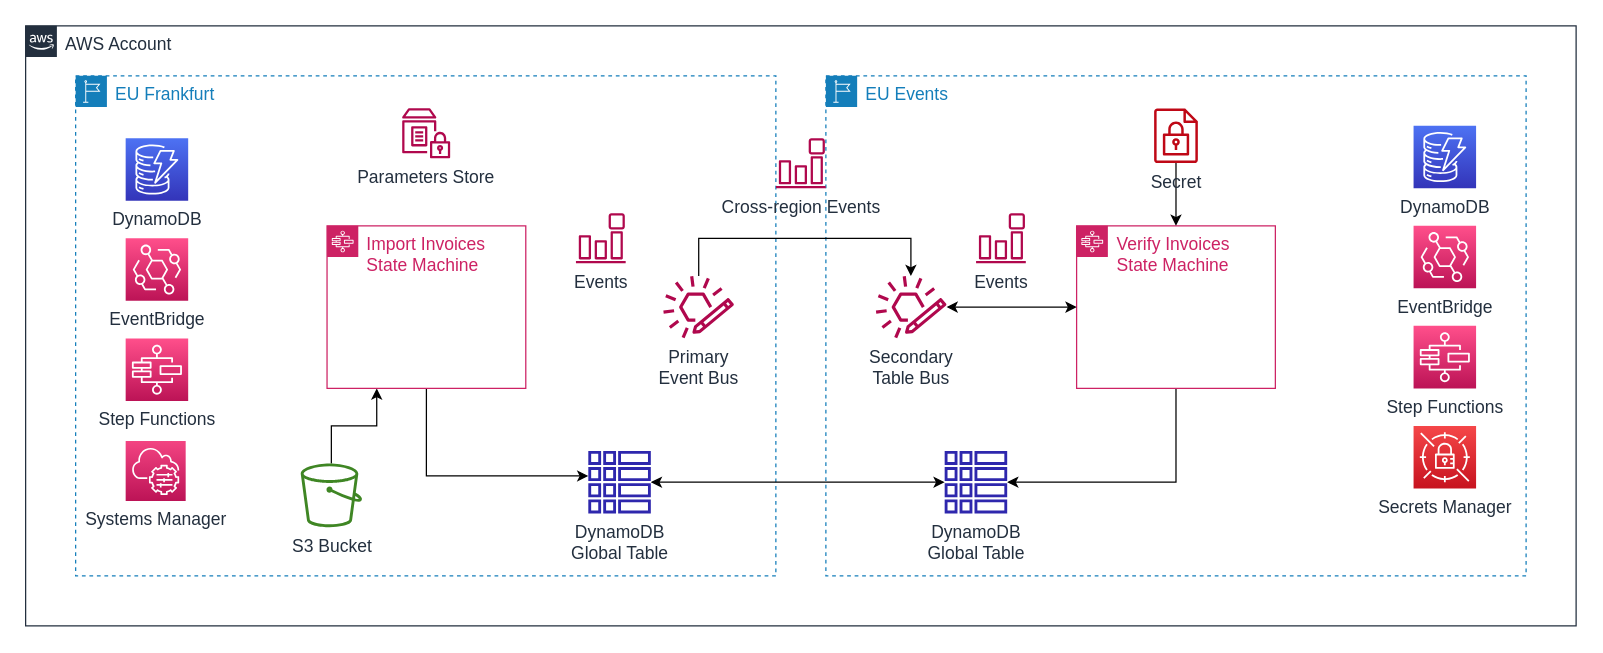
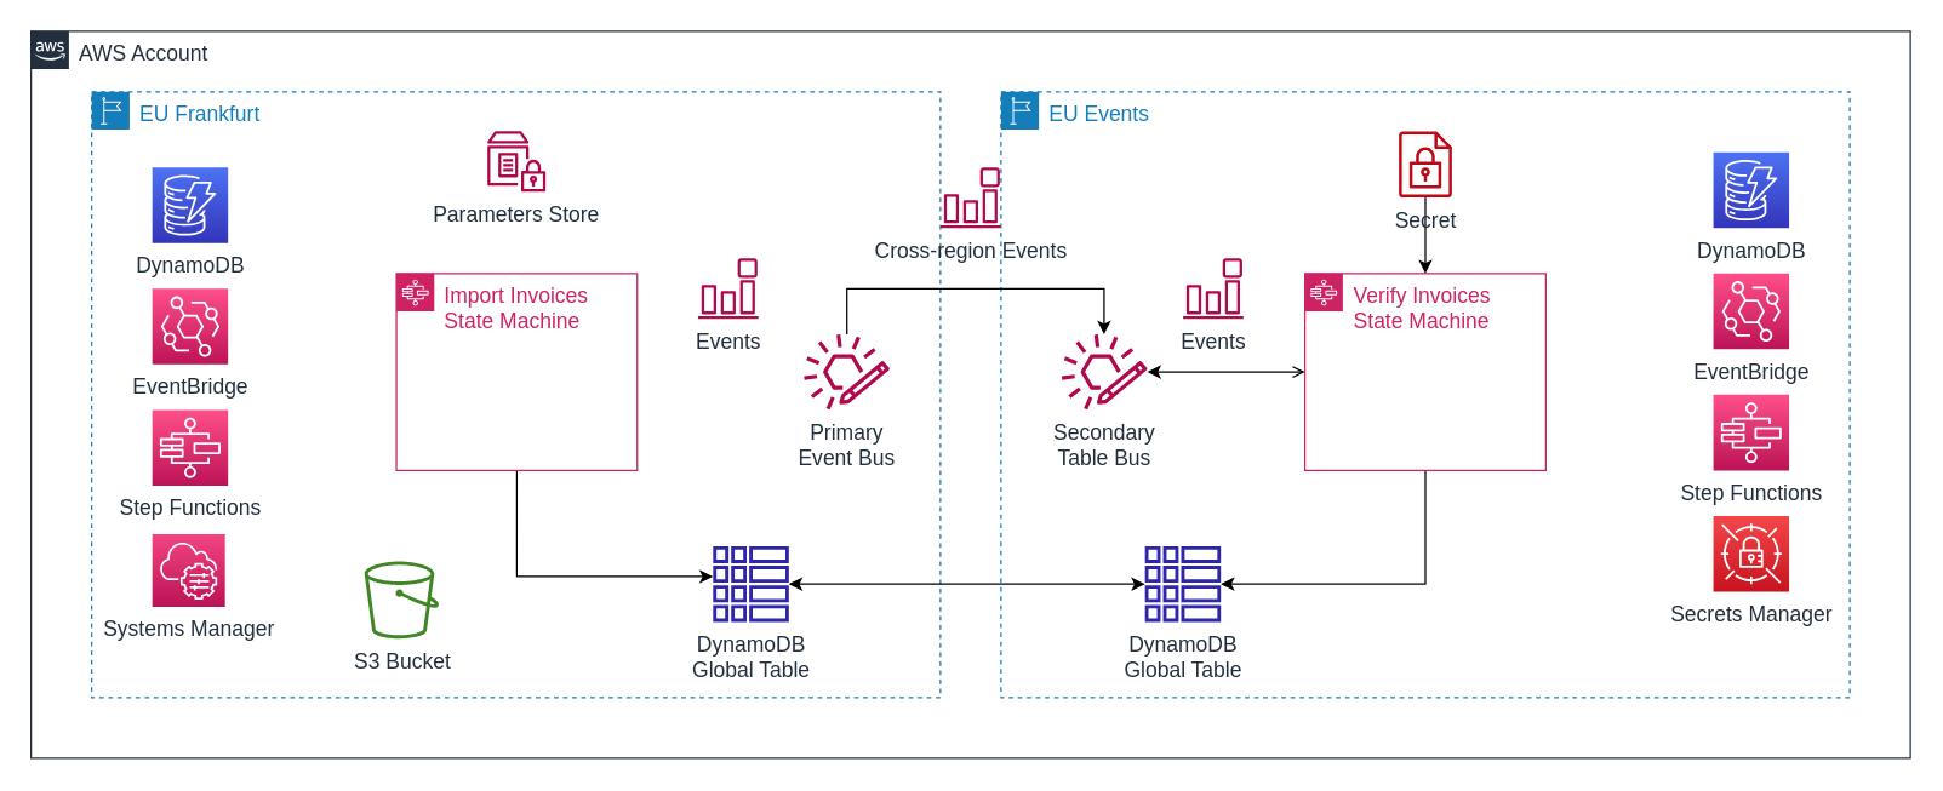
- <mxCell id="19" style="edgeStyle=orthogonalEdgeStyle;rounded=0;orthogonalLoop=1;jettySize=auto;html=1;fontSize=14;startArrow=classic;startFill=1;" parent="16" source="20" target="18" edge="1"><mxGeometry relative="1" as="geometry" /></mxCell>
+ <mxCell id="19" style="edgeStyle=orthogonalEdgeStyle;rounded=0;orthogonalLoop=1;jettySize=auto;html=1;fontSize=14;startArrow=classic;startFill=1;endArrow=open;" parent="16" source="20" target="18" edge="1"><mxGeometry relative="1" as="geometry" /></mxCell>
- <mxCell id="4" style="edgeStyle=orthogonalEdgeStyle;rounded=0;orthogonalLoop=1;jettySize=auto;html=1;fontSize=14;entryX=0.25;entryY=1;entryDx=0;entryDy=0;" parent="3" source="5" target="7" edge="1"><mxGeometry relative="1" as="geometry" /></mxCell>
